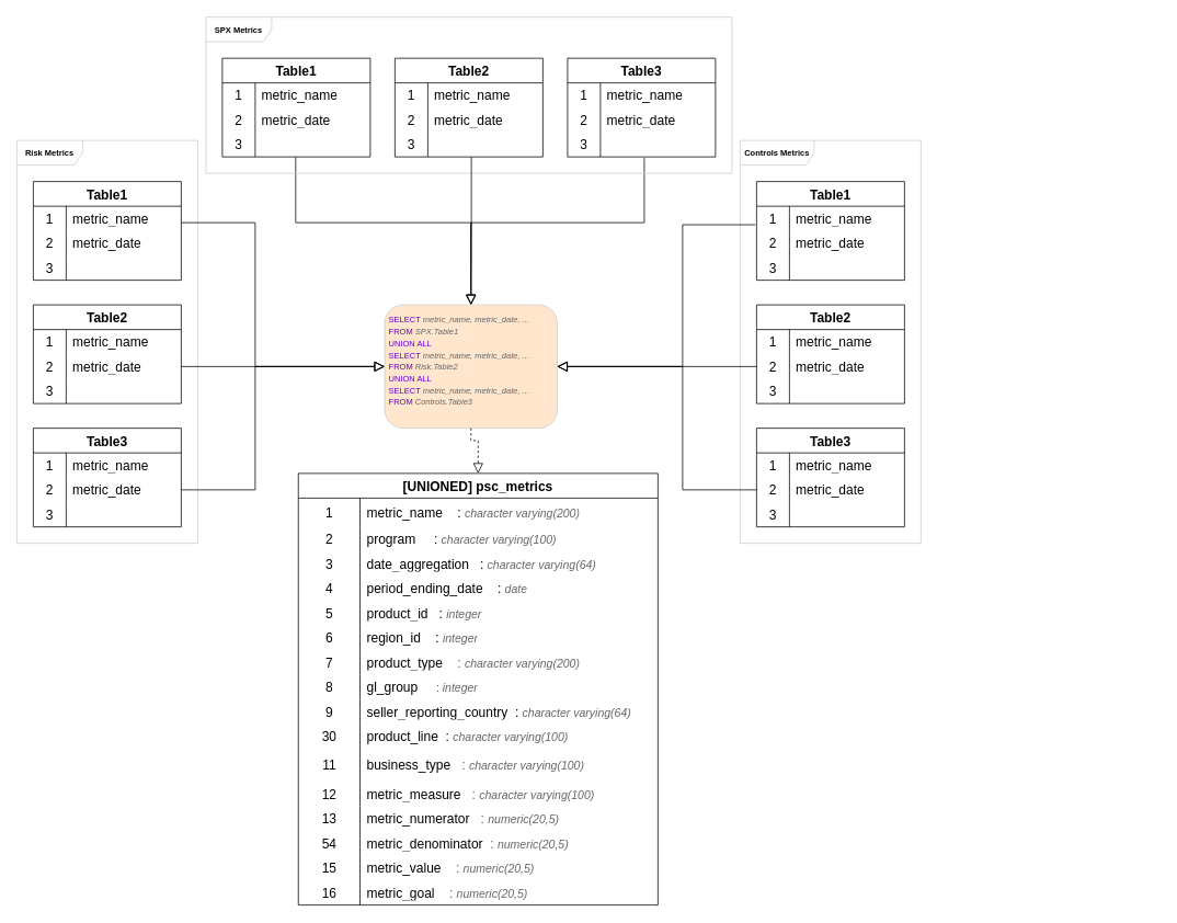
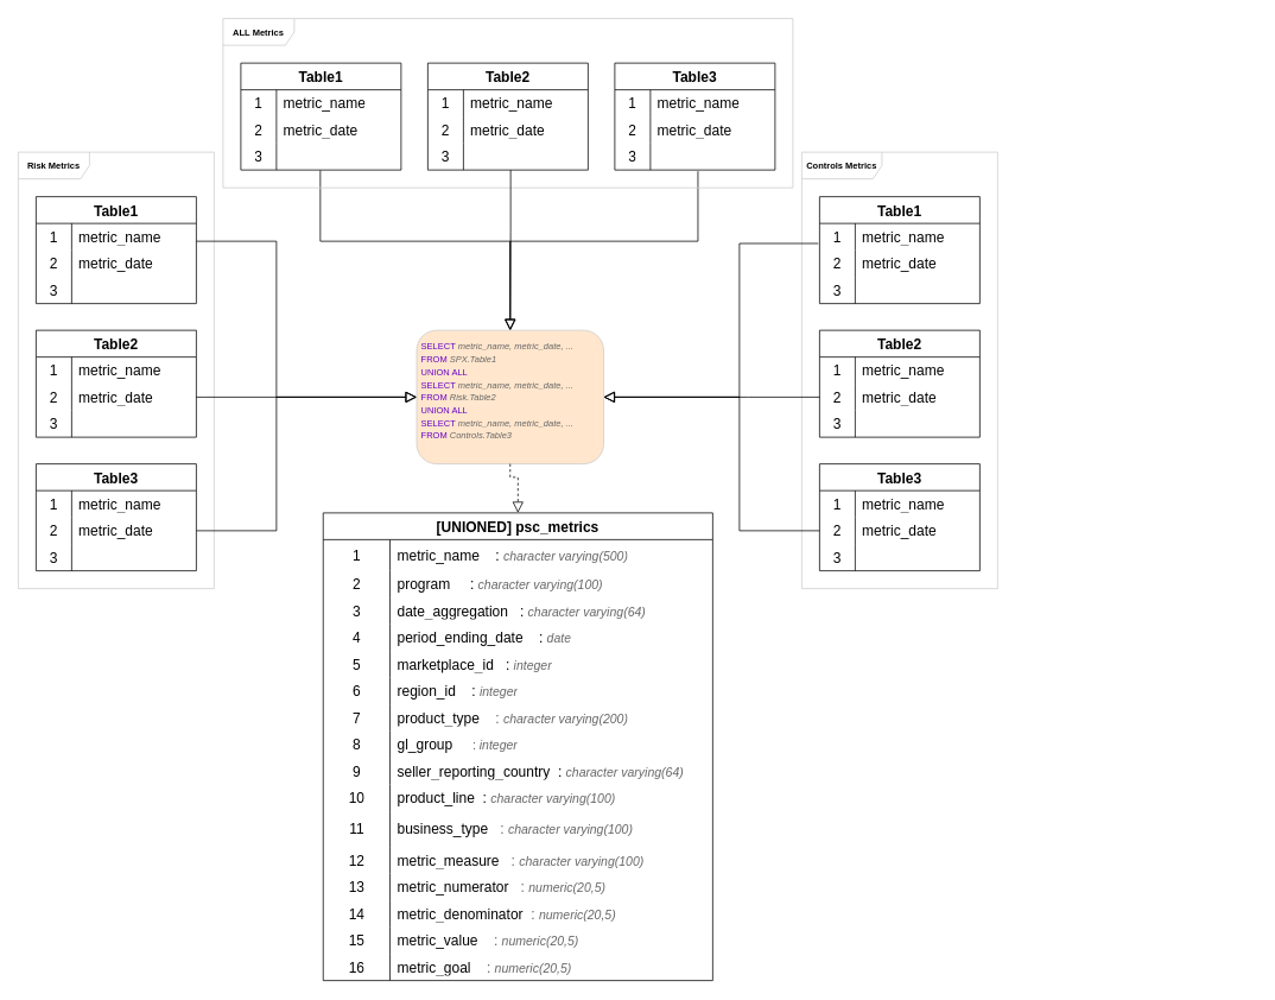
- <mxCell id="145" value="&lt;b&gt;&lt;font color=&quot;#000000&quot;&gt;SPX Metrics&lt;/font&gt;&lt;/b&gt;" style="shape=umlFrame;whiteSpace=wrap;html=1;pointerEvents=0;strokeColor=#CCCCCC;fontSize=10;fontColor=#666666;width=80;height=30;" parent="1" vertex="1"><mxGeometry x="250" y="20" width="640" height="190" as="geometry" /></mxCell>
+ <mxCell id="145" value="&lt;b&gt;&lt;font color=&quot;#000000&quot;&gt;ALL Metrics&lt;/font&gt;&lt;/b&gt;" style="shape=umlFrame;whiteSpace=wrap;html=1;pointerEvents=0;strokeColor=#CCCCCC;fontSize=10;fontColor=#666666;width=80;height=30;" parent="1" vertex="1"><mxGeometry x="250" y="20" width="640" height="190" as="geometry" /></mxCell>
- <mxCell id="5" value="metric_name &lt;span style=&quot;white-space: pre;&quot;&gt; &lt;/span&gt;&lt;span style=&quot;white-space: pre;&quot;&gt; &lt;span style=&quot;white-space: pre;&quot;&gt; &lt;/span&gt;&lt;/span&gt;: &lt;i&gt;&lt;font color=&quot;#666666&quot; style=&quot;font-size: 14px;&quot;&gt;character varying(200)&lt;/font&gt;&lt;/i&gt;" style="shape=partialRectangle;html=1;whiteSpace=wrap;connectable=0;fillColor=none;top=0;left=0;bottom=0;right=0;align=left;spacingLeft=6;overflow=hidden;strokeColor=inherit;fontSize=16;" parent="3" vertex="1"><mxGeometry x="75" width="363" height="35" as="geometry"><mxRectangle width="363" height="35" as="alternateBounds" /></mxGeometry></mxCell>
+ <mxCell id="5" value="metric_name &lt;span style=&quot;white-space: pre;&quot;&gt; &lt;/span&gt;&lt;span style=&quot;white-space: pre;&quot;&gt; &lt;span style=&quot;white-space: pre;&quot;&gt; &lt;/span&gt;&lt;/span&gt;: &lt;i&gt;&lt;font color=&quot;#666666&quot; style=&quot;font-size: 14px;&quot;&gt;character varying(500)&lt;/font&gt;&lt;/i&gt;" style="shape=partialRectangle;html=1;whiteSpace=wrap;connectable=0;fillColor=none;top=0;left=0;bottom=0;right=0;align=left;spacingLeft=6;overflow=hidden;strokeColor=inherit;fontSize=16;" parent="3" vertex="1"><mxGeometry x="75" width="363" height="35" as="geometry"><mxRectangle width="363" height="35" as="alternateBounds" /></mxGeometry></mxCell>
- <mxCell id="17" value="product_id &lt;span style=&quot;white-space: pre;&quot;&gt; &lt;/span&gt;&lt;span style=&quot;white-space: pre;&quot;&gt; &lt;/span&gt;:&lt;font color=&quot;#666666&quot;&gt; &lt;font style=&quot;font-size: 14px;&quot;&gt;&lt;i&gt;integer&lt;/i&gt;&lt;/font&gt;&lt;/font&gt;" style="shape=partialRectangle;html=1;whiteSpace=wrap;connectable=0;fillColor=none;top=0;left=0;bottom=0;right=0;align=left;spacingLeft=6;overflow=hidden;strokeColor=inherit;fontSize=16;" parent="15" vertex="1"><mxGeometry x="75" width="363" height="30" as="geometry"><mxRectangle width="363" height="30" as="alternateBounds" /></mxGeometry></mxCell>
+ <mxCell id="17" value="marketplace_id &lt;span style=&quot;white-space: pre;&quot;&gt; &lt;/span&gt;&lt;span style=&quot;white-space: pre;&quot;&gt; &lt;/span&gt;:&lt;font color=&quot;#666666&quot;&gt; &lt;font style=&quot;font-size: 14px;&quot;&gt;&lt;i&gt;integer&lt;/i&gt;&lt;/font&gt;&lt;/font&gt;" style="shape=partialRectangle;html=1;whiteSpace=wrap;connectable=0;fillColor=none;top=0;left=0;bottom=0;right=0;align=left;spacingLeft=6;overflow=hidden;strokeColor=inherit;fontSize=16;" parent="15" vertex="1"><mxGeometry x="75" width="363" height="30" as="geometry"><mxRectangle width="363" height="30" as="alternateBounds" /></mxGeometry></mxCell>
- <mxCell id="31" value="30" style="shape=partialRectangle;html=1;whiteSpace=wrap;connectable=0;fillColor=none;top=0;left=0;bottom=0;right=0;overflow=hidden;strokeColor=inherit;fontSize=16;" parent="30" vertex="1"><mxGeometry width="75" height="30" as="geometry"><mxRectangle width="75" height="30" as="alternateBounds" /></mxGeometry></mxCell>
+ <mxCell id="31" value="10" style="shape=partialRectangle;html=1;whiteSpace=wrap;connectable=0;fillColor=none;top=0;left=0;bottom=0;right=0;overflow=hidden;strokeColor=inherit;fontSize=16;" parent="30" vertex="1"><mxGeometry width="75" height="30" as="geometry"><mxRectangle width="75" height="30" as="alternateBounds" /></mxGeometry></mxCell>
- <mxCell id="43" value="54" style="shape=partialRectangle;html=1;whiteSpace=wrap;connectable=0;fillColor=none;top=0;left=0;bottom=0;right=0;overflow=hidden;strokeColor=inherit;fontSize=16;" parent="42" vertex="1"><mxGeometry width="75" height="30" as="geometry"><mxRectangle width="75" height="30" as="alternateBounds" /></mxGeometry></mxCell>
+ <mxCell id="43" value="14" style="shape=partialRectangle;html=1;whiteSpace=wrap;connectable=0;fillColor=none;top=0;left=0;bottom=0;right=0;overflow=hidden;strokeColor=inherit;fontSize=16;" parent="42" vertex="1"><mxGeometry width="75" height="30" as="geometry"><mxRectangle width="75" height="30" as="alternateBounds" /></mxGeometry></mxCell>
